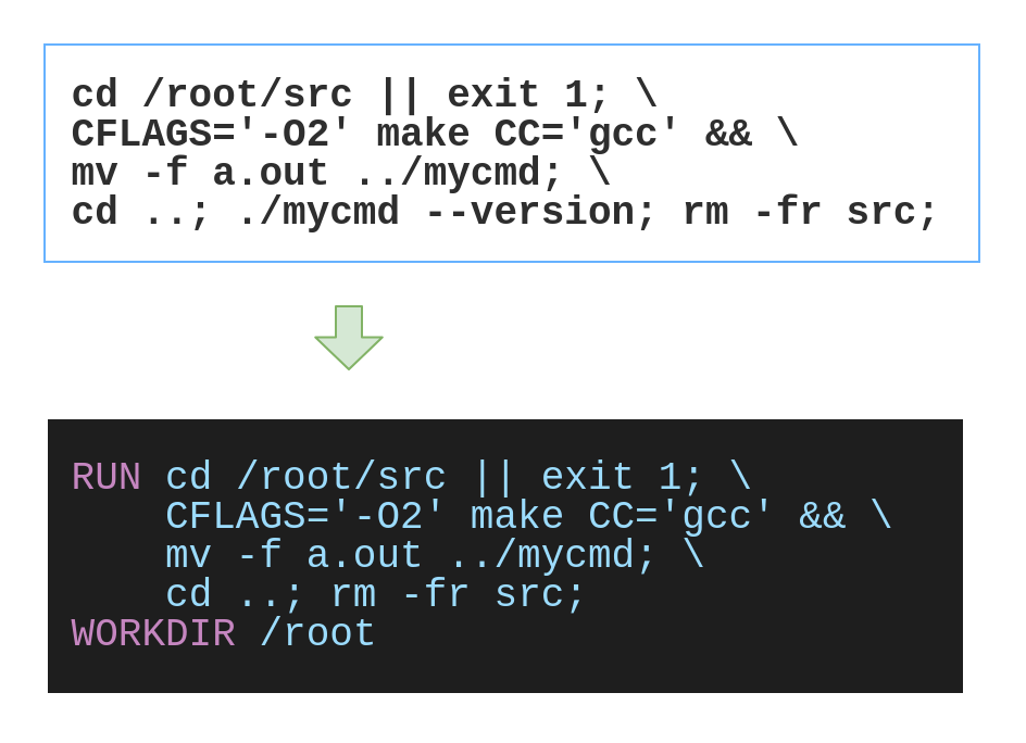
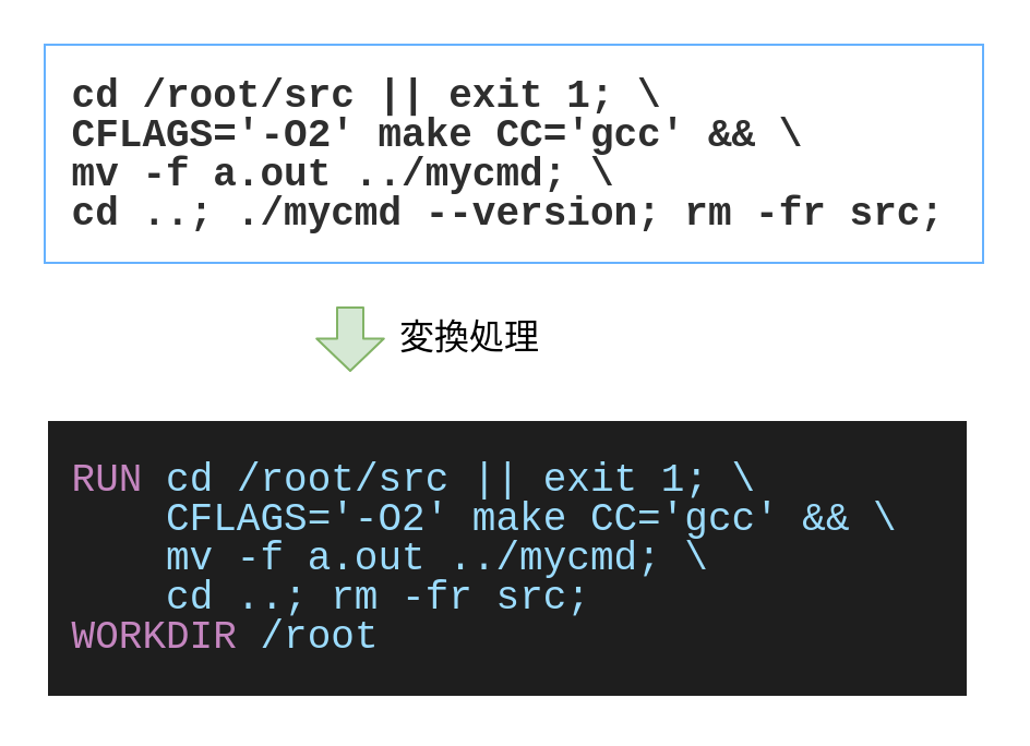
+ <mxCell id="4" value="&lt;font color=&quot;#000000&quot; style=&quot;font-size: 16px;&quot;&gt;変換処理&lt;/font&gt;" style="text;html=1;strokeColor=none;fillColor=none;align=center;verticalAlign=middle;whiteSpace=wrap;rounded=0;labelBackgroundColor=none;fontSize=18;fontColor=#2E2E2E;fontFamily=Noto Sans JP;fontSource=https%3A%2F%2Ffonts.googleapis.com%2Fcss%3Ffamily%3DNoto%2BSans%2BJP;" parent="1" vertex="1"><mxGeometry x="180" y="145" width="70" height="17" as="geometry" /></mxCell>
